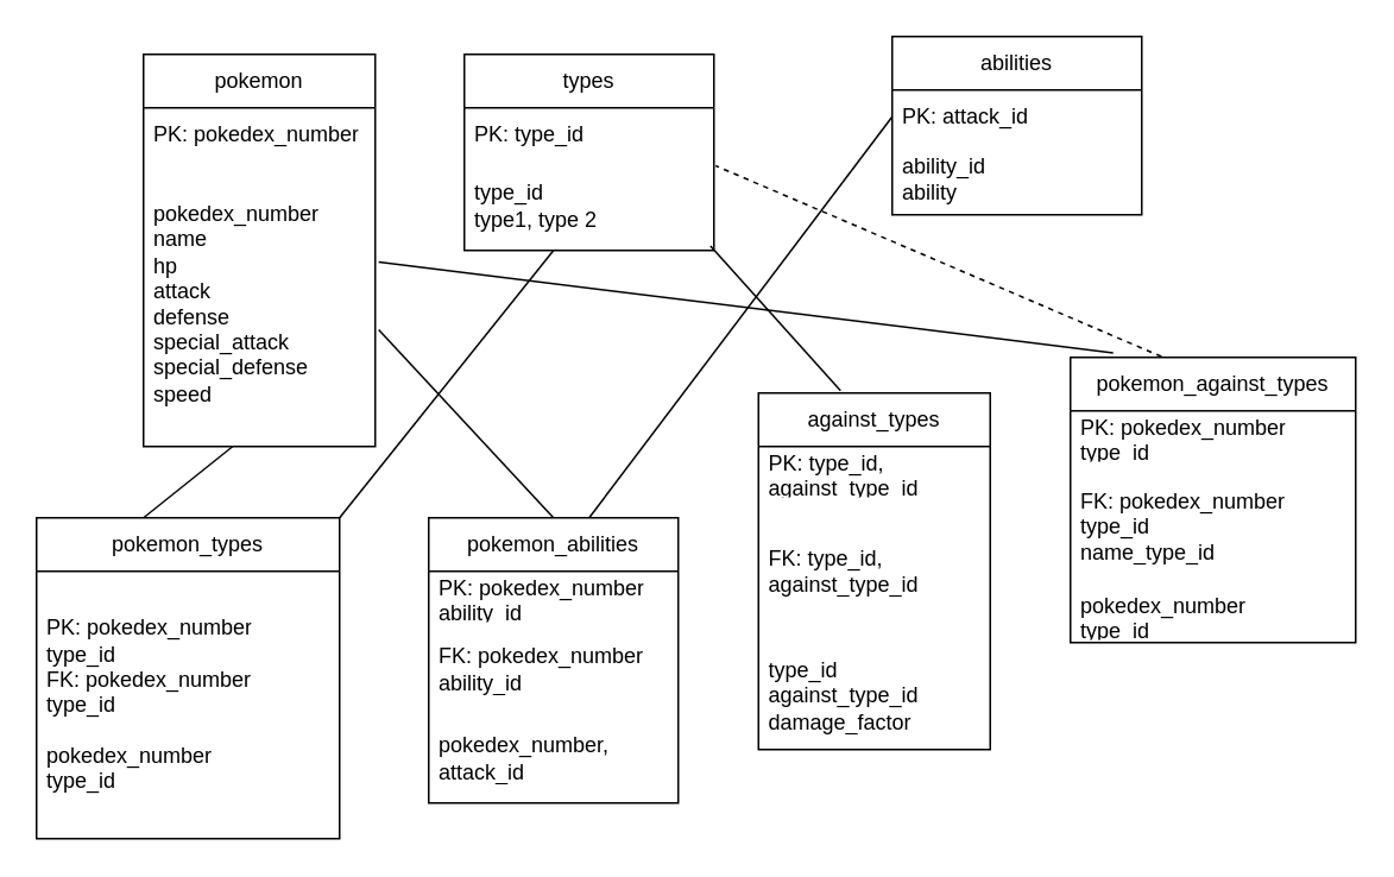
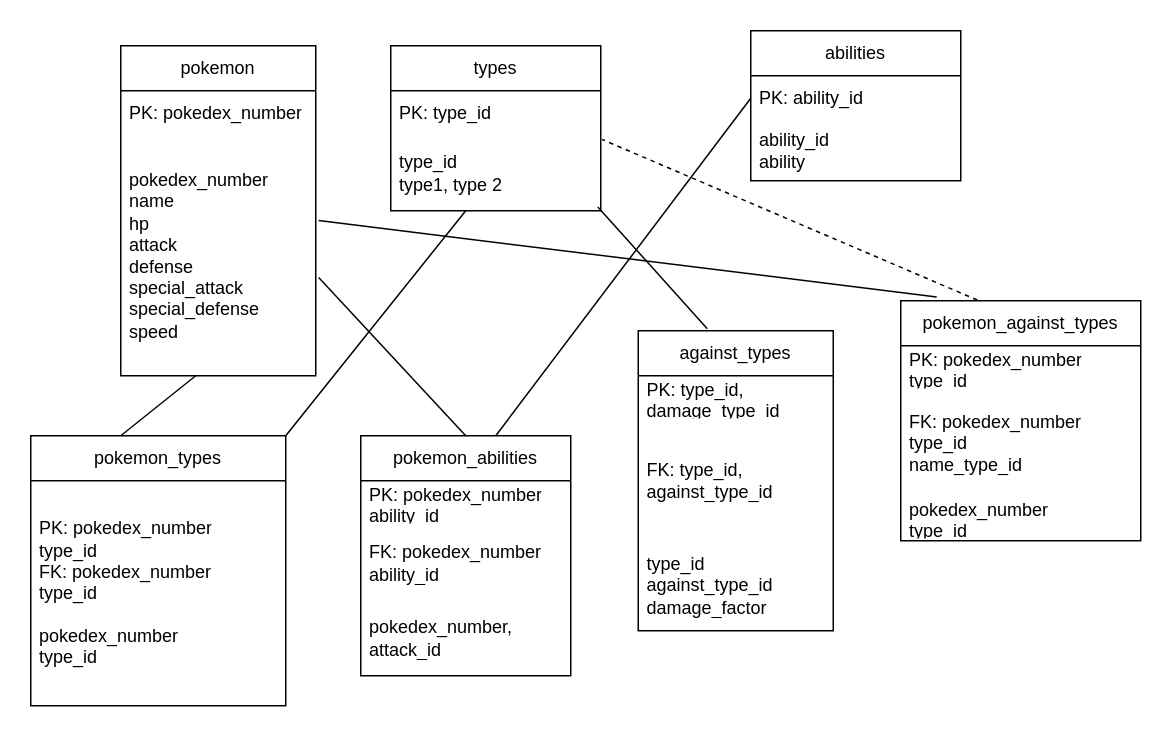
- <mxCell id="23" value="PK: attack_id" style="text;strokeColor=none;fillColor=none;align=left;verticalAlign=middle;spacingLeft=4;spacingRight=4;overflow=hidden;points=[[0,0.5],[1,0.5]];portConstraint=eastwest;rotatable=0;whiteSpace=wrap;html=1;" vertex="1" parent="22"><mxGeometry y="30" width="140" height="30" as="geometry" /></mxCell>
+ <mxCell id="23" value="PK: ability_id" style="text;strokeColor=none;fillColor=none;align=left;verticalAlign=middle;spacingLeft=4;spacingRight=4;overflow=hidden;points=[[0,0.5],[1,0.5]];portConstraint=eastwest;rotatable=0;whiteSpace=wrap;html=1;" vertex="1" parent="22"><mxGeometry y="30" width="140" height="30" as="geometry" /></mxCell>
- <mxCell id="15" value="PK: type_id, against_type_id" style="text;strokeColor=none;fillColor=none;align=left;verticalAlign=middle;spacingLeft=4;spacingRight=4;overflow=hidden;points=[[0,0.5],[1,0.5]];portConstraint=eastwest;rotatable=0;whiteSpace=wrap;html=1;" vertex="1" parent="14"><mxGeometry y="30" width="130" height="30" as="geometry" /></mxCell>
+ <mxCell id="15" value="PK: type_id, damage_type_id" style="text;strokeColor=none;fillColor=none;align=left;verticalAlign=middle;spacingLeft=4;spacingRight=4;overflow=hidden;points=[[0,0.5],[1,0.5]];portConstraint=eastwest;rotatable=0;whiteSpace=wrap;html=1;" vertex="1" parent="14"><mxGeometry y="30" width="130" height="30" as="geometry" /></mxCell>
